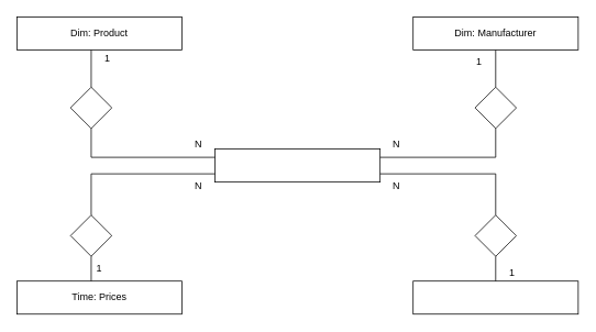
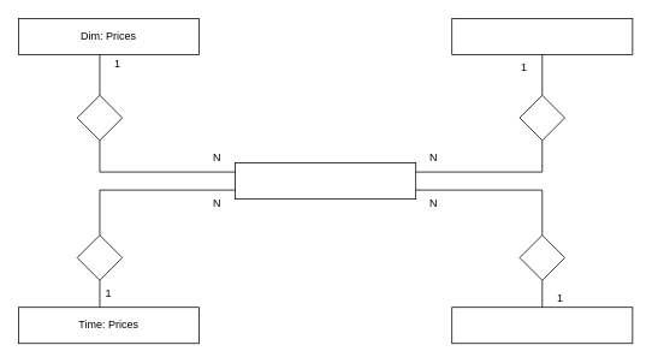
- <mxCell id="6" value="Dim: Product" style="text;html=1;align=center;verticalAlign=middle;whiteSpace=wrap;rounded=0;" parent="1" vertex="1"><mxGeometry x="55" y="25" width="130" height="30" as="geometry" /></mxCell>
+ <mxCell id="6" value="Dim: Prices" style="text;html=1;align=center;verticalAlign=middle;whiteSpace=wrap;rounded=0;" parent="1" vertex="1"><mxGeometry x="55" y="25" width="130" height="30" as="geometry" /></mxCell>
- <mxCell id="4" value="Dim: Manufacturer" style="text;html=1;align=center;verticalAlign=middle;whiteSpace=wrap;rounded=0;" parent="1" vertex="1"><mxGeometry x="535" y="25" width="130" height="30" as="geometry" /></mxCell>
